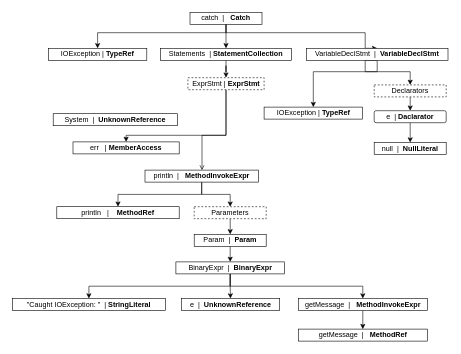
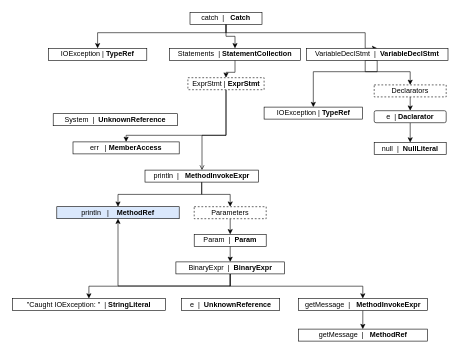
- <mxCell id="8" value="Statements&amp;nbsp; | &lt;b&gt;StatementCollection&lt;/b&gt;" style="rounded=0;whiteSpace=wrap;html=1;" vertex="1" parent="1"><mxGeometry x="267" y="80" width="218" height="20" as="geometry" /></mxCell>
+ <mxCell id="8" value="Statements&amp;nbsp; | &lt;b&gt;StatementCollection&lt;/b&gt;" style="rounded=0;whiteSpace=wrap;html=1;" vertex="1" parent="1"><mxGeometry x="282" y="80" width="218" height="20" as="geometry" /></mxCell>
- <mxCell id="26" value="println&amp;nbsp; &amp;nbsp;|&amp;nbsp; &amp;nbsp; &lt;b&gt;MethodRef&lt;/b&gt;" style="rounded=0;whiteSpace=wrap;html=1;" vertex="1" parent="1"><mxGeometry x="94" y="344" width="204" height="20" as="geometry" /></mxCell>
+ <mxCell id="26" value="println&amp;nbsp; &amp;nbsp;|&amp;nbsp; &amp;nbsp; &lt;b&gt;MethodRef&lt;/b&gt;" style="rounded=0;whiteSpace=wrap;html=1;fillColor=#dae8fc;" vertex="1" parent="1"><mxGeometry x="94" y="344" width="204" height="20" as="geometry" /></mxCell>
- <mxCell id="32" style="edgeStyle=orthogonalEdgeStyle;rounded=0;orthogonalLoop=1;jettySize=auto;html=1;exitX=0.5;exitY=1;exitDx=0;exitDy=0;entryX=0.5;entryY=0;entryDx=0;entryDy=0;" edge="1" parent="1" source="34" target="36"><mxGeometry relative="1" as="geometry" /></mxCell>
+ <mxCell id="32" style="edgeStyle=orthogonalEdgeStyle;rounded=0;orthogonalLoop=1;jettySize=auto;html=1;exitX=0.5;exitY=1;exitDx=0;exitDy=0;" edge="1" parent="1" source="34" target="26"><mxGeometry relative="1" as="geometry" /></mxCell>
